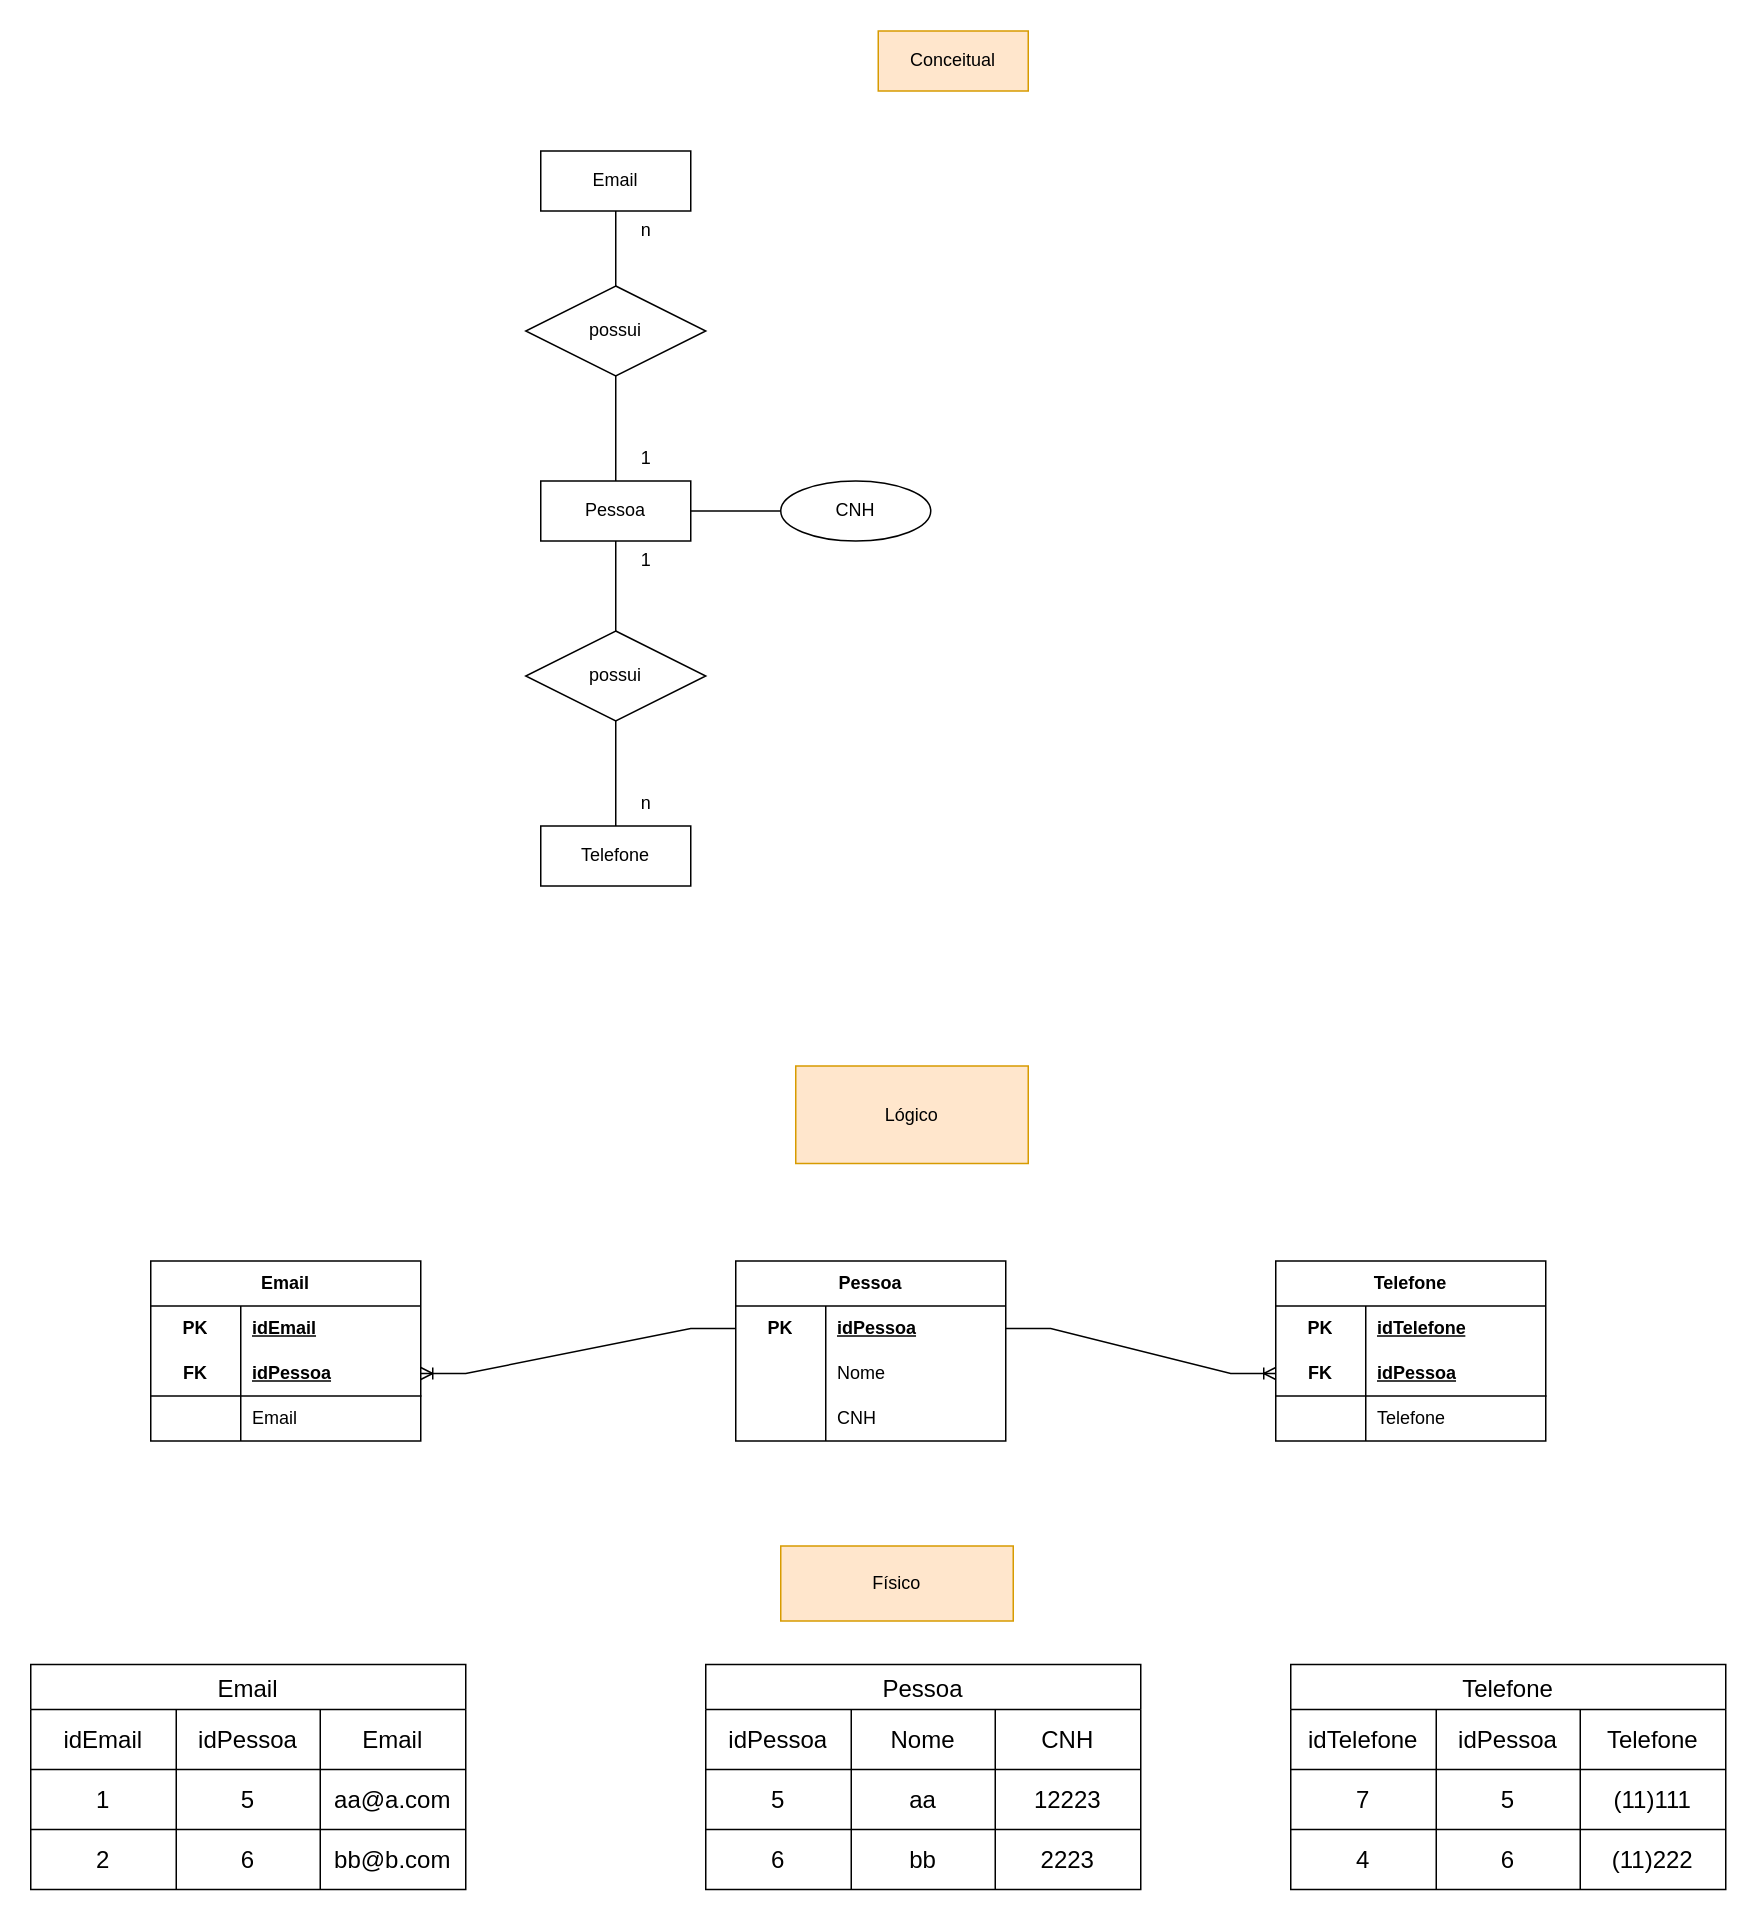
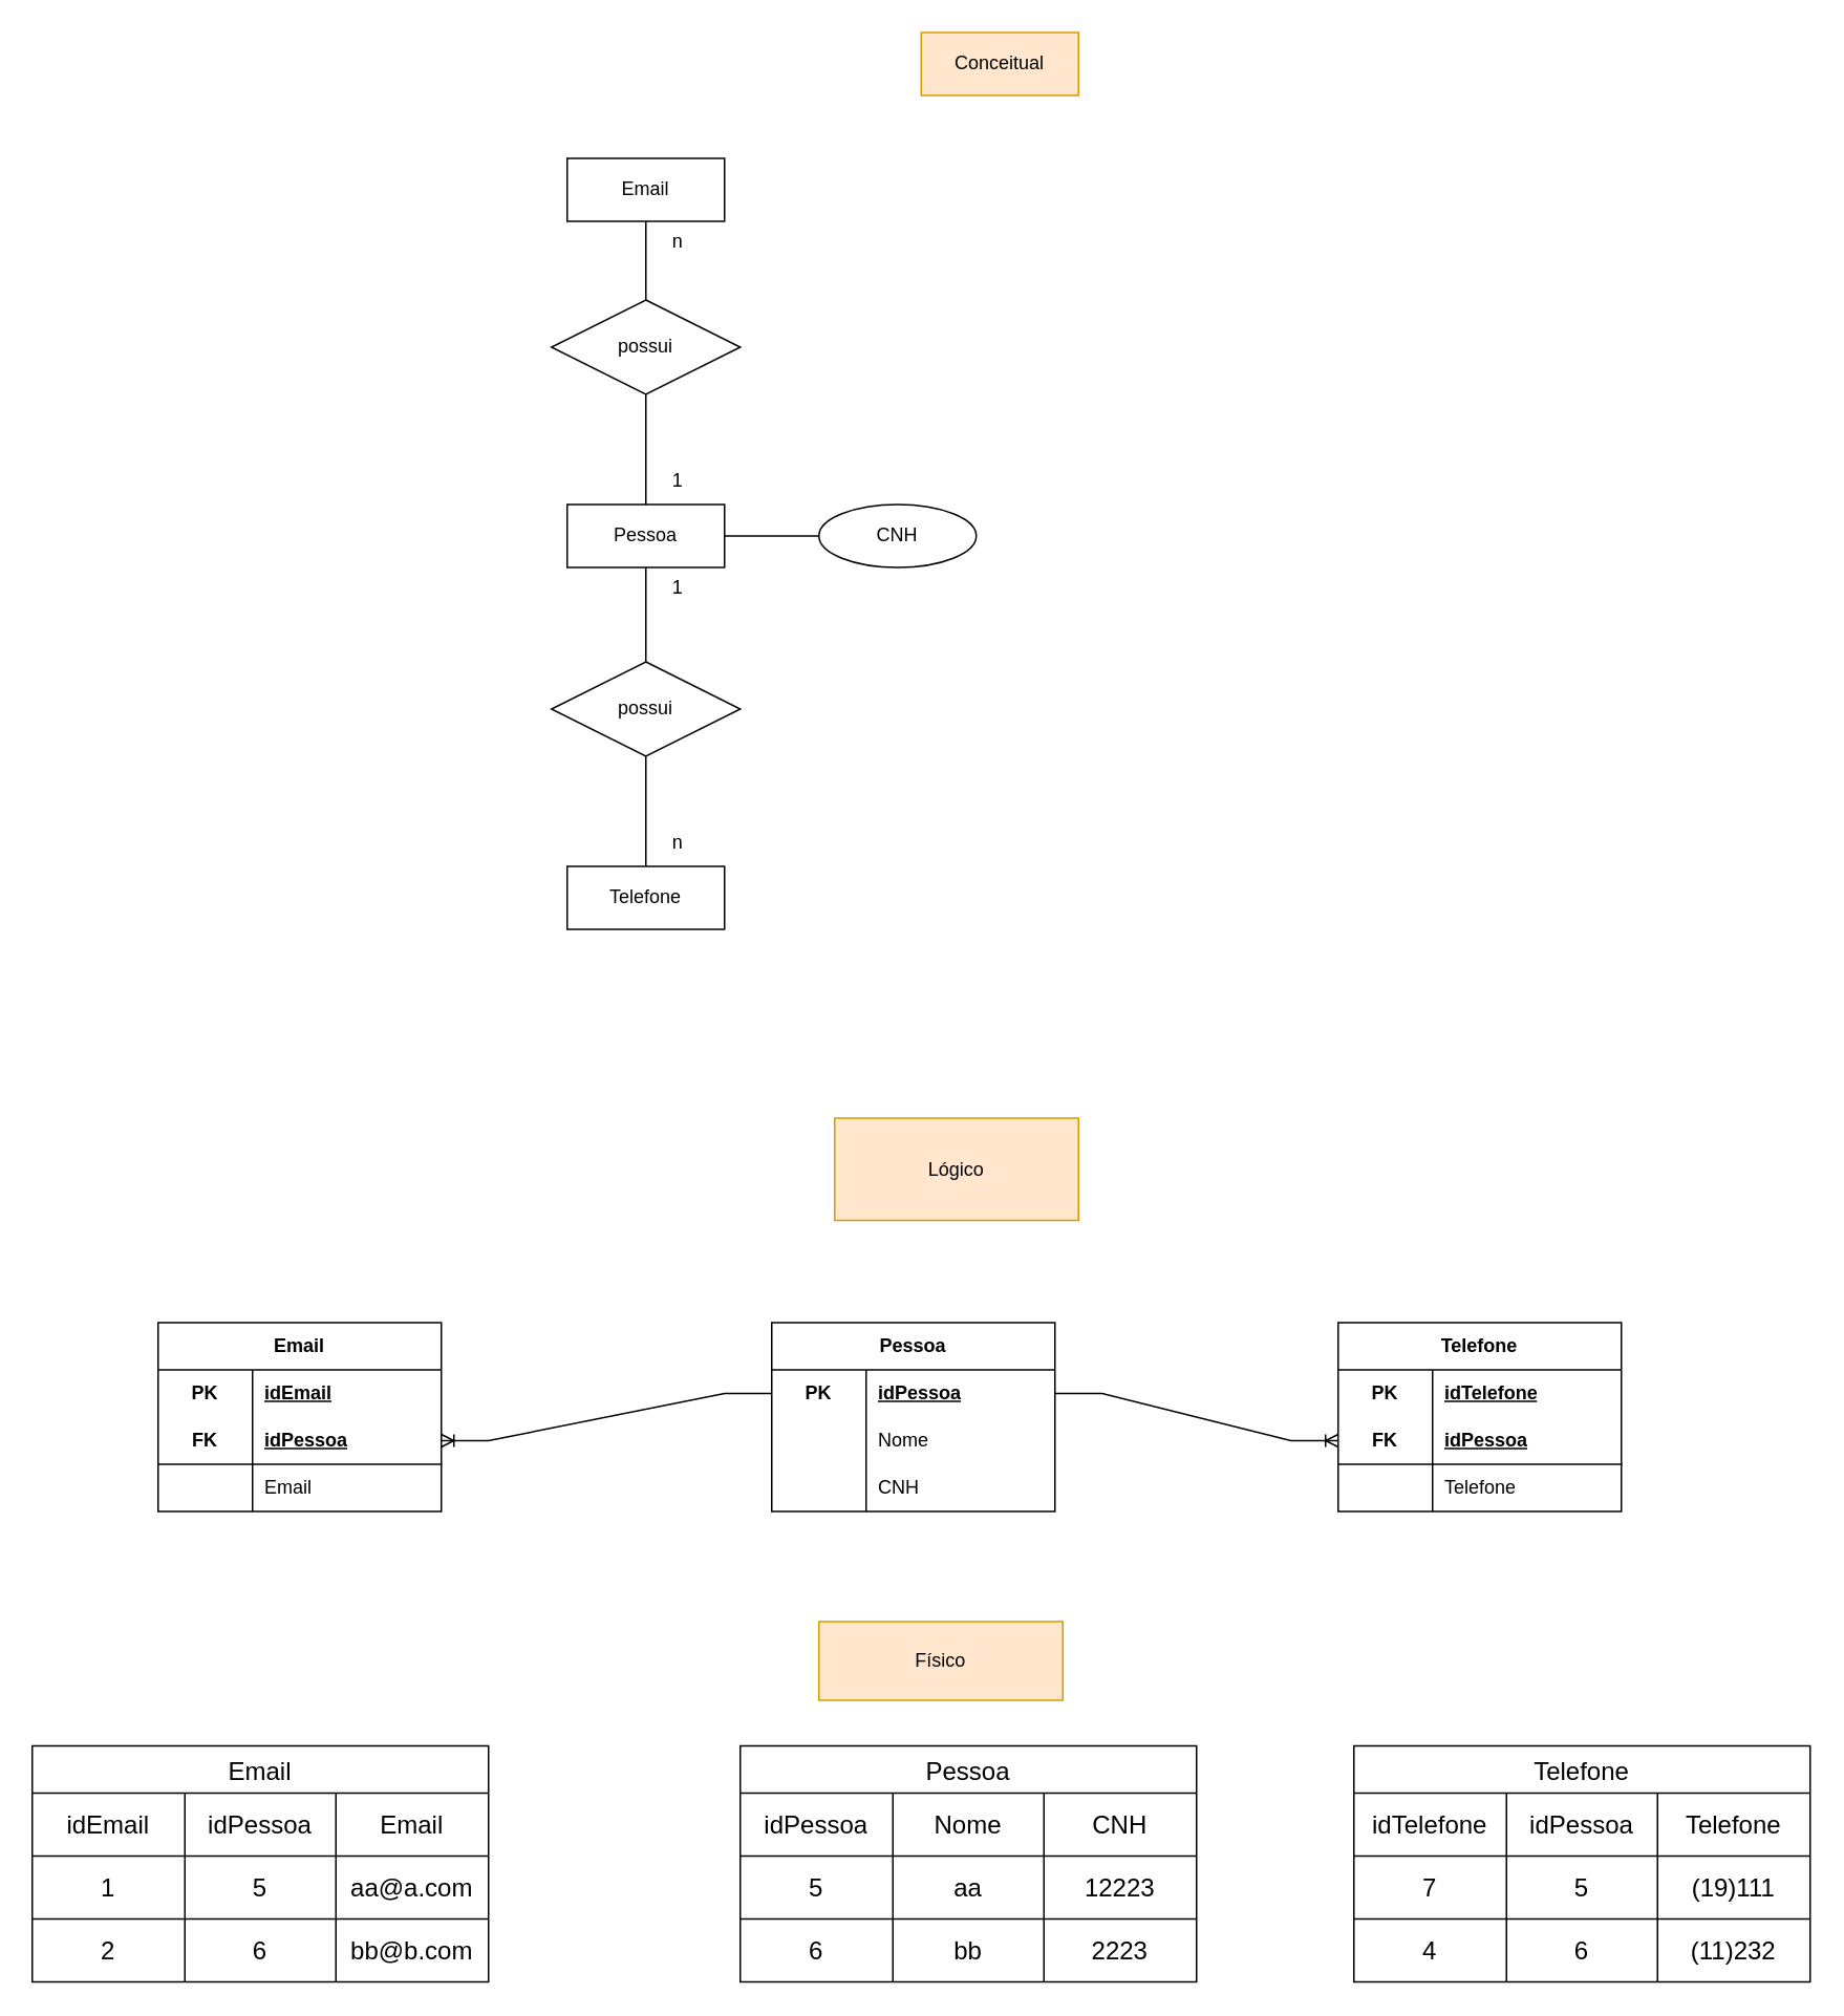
- <mxCell id="86" value="(11)111" style="shape=partialRectangle;html=1;whiteSpace=wrap;connectable=0;strokeColor=inherit;overflow=hidden;fillColor=none;top=0;left=0;bottom=0;right=0;pointerEvents=1;fontSize=16;" parent="83" vertex="1"><mxGeometry x="193" width="97" height="40" as="geometry"><mxRectangle width="97" height="40" as="alternateBounds" /></mxGeometry></mxCell>
+ <mxCell id="86" value="(19)111" style="shape=partialRectangle;html=1;whiteSpace=wrap;connectable=0;strokeColor=inherit;overflow=hidden;fillColor=none;top=0;left=0;bottom=0;right=0;pointerEvents=1;fontSize=16;" parent="83" vertex="1"><mxGeometry x="193" width="97" height="40" as="geometry"><mxRectangle width="97" height="40" as="alternateBounds" /></mxGeometry></mxCell>
- <mxCell id="90" value="(11)222" style="shape=partialRectangle;html=1;whiteSpace=wrap;connectable=0;strokeColor=inherit;overflow=hidden;fillColor=none;top=0;left=0;bottom=0;right=0;pointerEvents=1;fontSize=16;" parent="87" vertex="1"><mxGeometry x="193" width="97" height="40" as="geometry"><mxRectangle width="97" height="40" as="alternateBounds" /></mxGeometry></mxCell>
+ <mxCell id="90" value="(11)232" style="shape=partialRectangle;html=1;whiteSpace=wrap;connectable=0;strokeColor=inherit;overflow=hidden;fillColor=none;top=0;left=0;bottom=0;right=0;pointerEvents=1;fontSize=16;" parent="87" vertex="1"><mxGeometry x="193" width="97" height="40" as="geometry"><mxRectangle width="97" height="40" as="alternateBounds" /></mxGeometry></mxCell>
